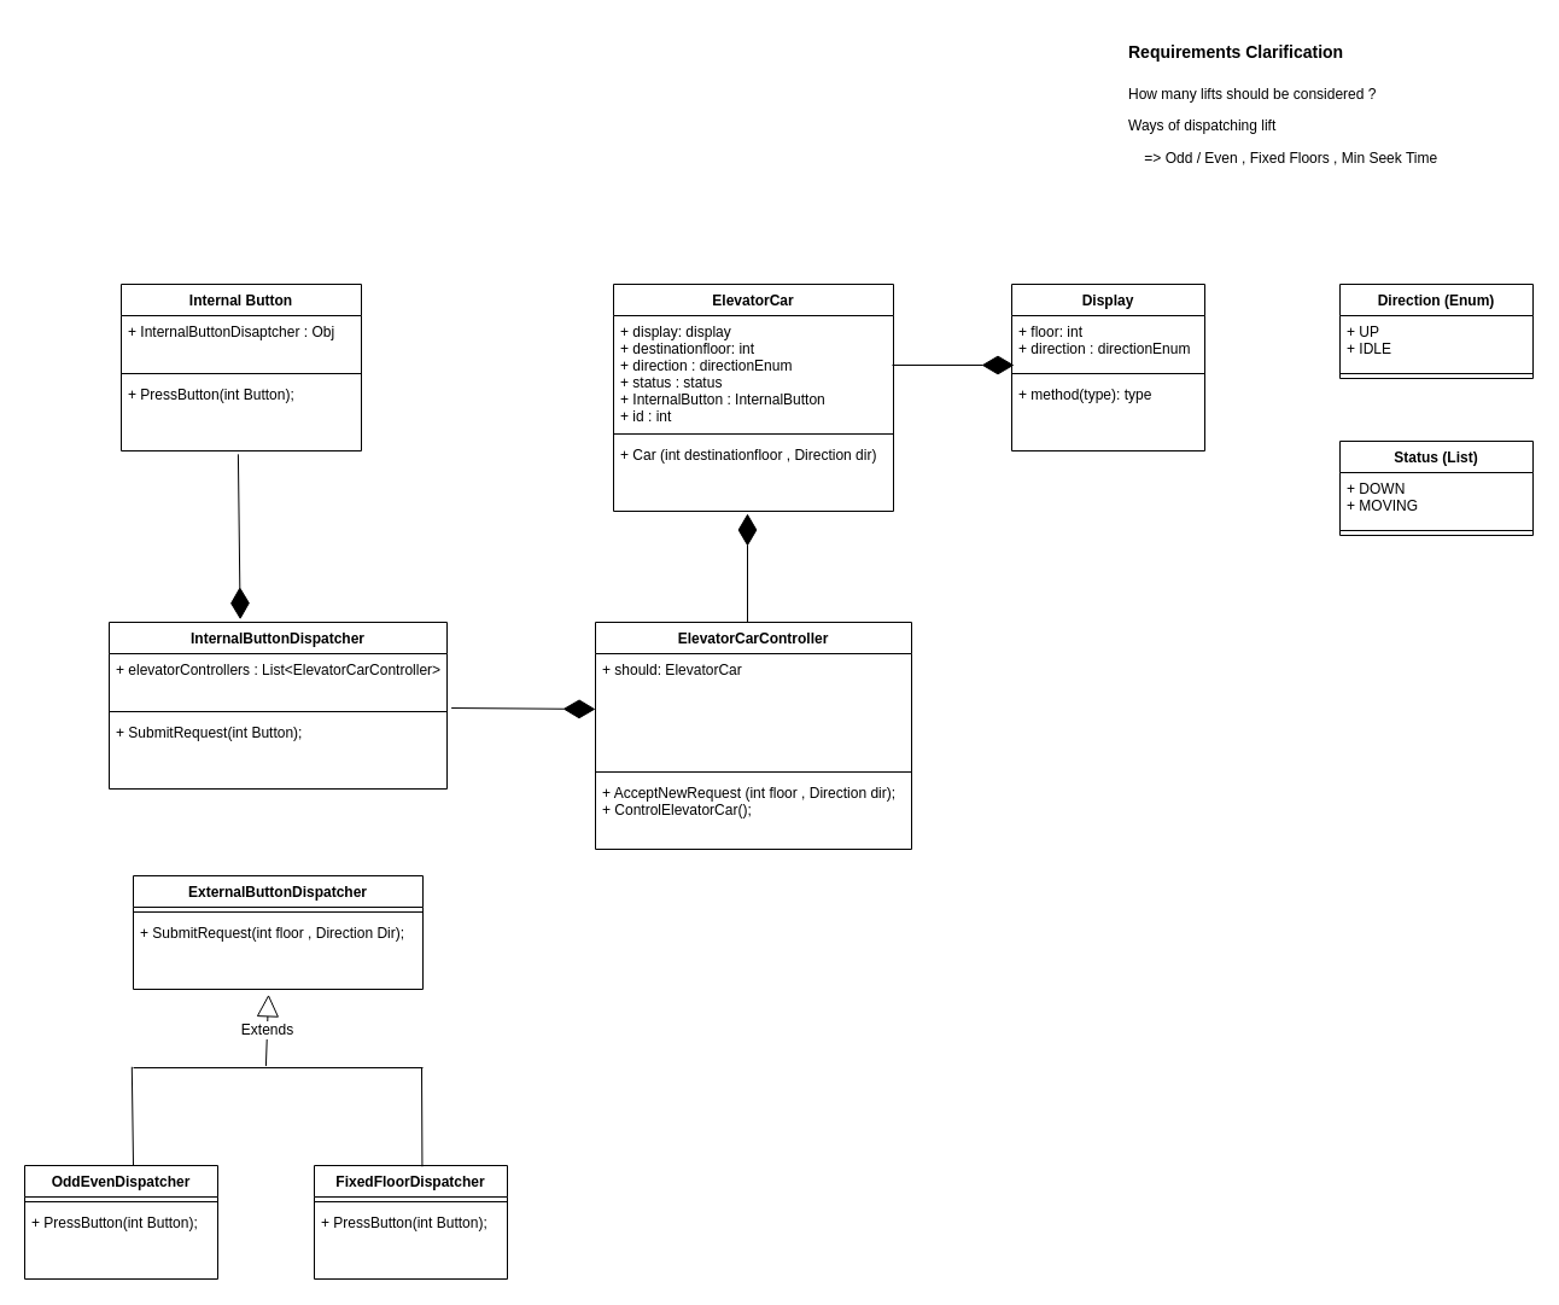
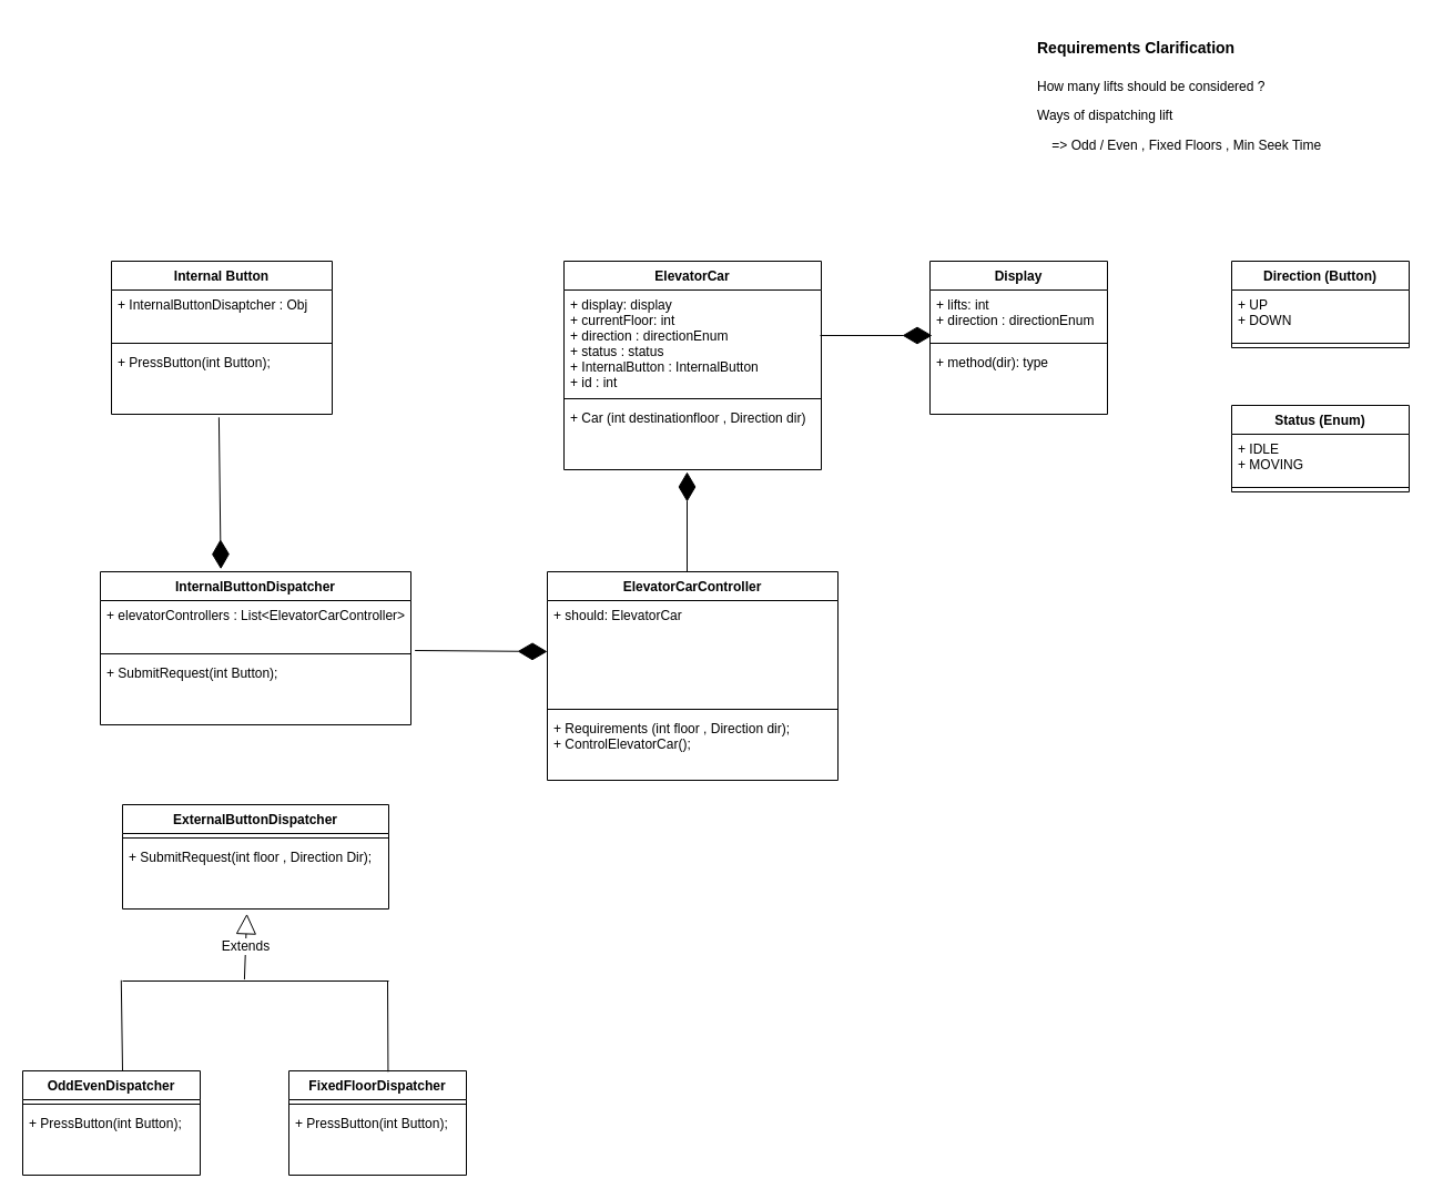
- <mxCell id="12" value="Direction (Enum)" style="swimlane;fontStyle=1;align=center;verticalAlign=top;childLayout=stackLayout;horizontal=1;startSize=26;horizontalStack=0;resizeParent=1;resizeParentMax=0;resizeLast=0;collapsible=1;marginBottom=0;fontSize=12;" vertex="1" parent="1"><mxGeometry x="1110" y="235" width="160" height="78" as="geometry" /></mxCell>
+ <mxCell id="12" value="Direction (Button)" style="swimlane;fontStyle=1;align=center;verticalAlign=top;childLayout=stackLayout;horizontal=1;startSize=26;horizontalStack=0;resizeParent=1;resizeParentMax=0;resizeLast=0;collapsible=1;marginBottom=0;fontSize=12;" vertex="1" parent="1"><mxGeometry x="1110" y="235" width="160" height="78" as="geometry" /></mxCell>
- <mxCell id="9" value="+ display: display&#10;+ destinationfloor: int&#10;+ direction : directionEnum&#10;+ status : status&#10;+ InternalButton : InternalButton&#10;+ id : int&#10;" style="text;strokeColor=none;fillColor=none;align=left;verticalAlign=top;spacingLeft=4;spacingRight=4;overflow=hidden;rotatable=0;points=[[0,0.5],[1,0.5]];portConstraint=eastwest;fontSize=12;" vertex="1" parent="8"><mxGeometry y="26" width="232" height="94" as="geometry" /></mxCell>
+ <mxCell id="9" value="+ display: display&#10;+ currentFloor: int&#10;+ direction : directionEnum&#10;+ status : status&#10;+ InternalButton : InternalButton&#10;+ id : int&#10;" style="text;strokeColor=none;fillColor=none;align=left;verticalAlign=top;spacingLeft=4;spacingRight=4;overflow=hidden;rotatable=0;points=[[0,0.5],[1,0.5]];portConstraint=eastwest;fontSize=12;" vertex="1" parent="8"><mxGeometry y="26" width="232" height="94" as="geometry" /></mxCell>
- <mxCell id="5" value="+ floor: int&#10;+ direction : directionEnum" style="text;strokeColor=none;fillColor=none;align=left;verticalAlign=top;spacingLeft=4;spacingRight=4;overflow=hidden;rotatable=0;points=[[0,0.5],[1,0.5]];portConstraint=eastwest;fontSize=12;" vertex="1" parent="4"><mxGeometry y="26" width="160" height="44" as="geometry" /></mxCell>
+ <mxCell id="5" value="+ lifts: int&#10;+ direction : directionEnum" style="text;strokeColor=none;fillColor=none;align=left;verticalAlign=top;spacingLeft=4;spacingRight=4;overflow=hidden;rotatable=0;points=[[0,0.5],[1,0.5]];portConstraint=eastwest;fontSize=12;" vertex="1" parent="4"><mxGeometry y="26" width="160" height="44" as="geometry" /></mxCell>
- <mxCell id="13" value="+ UP&#10;+ IDLE" style="text;strokeColor=none;fillColor=none;align=left;verticalAlign=top;spacingLeft=4;spacingRight=4;overflow=hidden;rotatable=0;points=[[0,0.5],[1,0.5]];portConstraint=eastwest;fontSize=12;" vertex="1" parent="12"><mxGeometry y="26" width="160" height="44" as="geometry" /></mxCell>
+ <mxCell id="13" value="+ UP&#10;+ DOWN" style="text;strokeColor=none;fillColor=none;align=left;verticalAlign=top;spacingLeft=4;spacingRight=4;overflow=hidden;rotatable=0;points=[[0,0.5],[1,0.5]];portConstraint=eastwest;fontSize=12;" vertex="1" parent="12"><mxGeometry y="26" width="160" height="44" as="geometry" /></mxCell>
- <mxCell id="7" value="+ method(type): type" style="text;strokeColor=none;fillColor=none;align=left;verticalAlign=top;spacingLeft=4;spacingRight=4;overflow=hidden;rotatable=0;points=[[0,0.5],[1,0.5]];portConstraint=eastwest;fontSize=12;" vertex="1" parent="4"><mxGeometry y="78" width="160" height="60" as="geometry" /></mxCell>
+ <mxCell id="7" value="+ method(dir): type" style="text;strokeColor=none;fillColor=none;align=left;verticalAlign=top;spacingLeft=4;spacingRight=4;overflow=hidden;rotatable=0;points=[[0,0.5],[1,0.5]];portConstraint=eastwest;fontSize=12;" vertex="1" parent="4"><mxGeometry y="78" width="160" height="60" as="geometry" /></mxCell>
- <mxCell id="15" value="Status (List)" style="swimlane;fontStyle=1;align=center;verticalAlign=top;childLayout=stackLayout;horizontal=1;startSize=26;horizontalStack=0;resizeParent=1;resizeParentMax=0;resizeLast=0;collapsible=1;marginBottom=0;fontSize=12;" vertex="1" parent="1"><mxGeometry x="1110" y="365" width="160" height="78" as="geometry" /></mxCell>
+ <mxCell id="15" value="Status (Enum)" style="swimlane;fontStyle=1;align=center;verticalAlign=top;childLayout=stackLayout;horizontal=1;startSize=26;horizontalStack=0;resizeParent=1;resizeParentMax=0;resizeLast=0;collapsible=1;marginBottom=0;fontSize=12;" vertex="1" parent="1"><mxGeometry x="1110" y="365" width="160" height="78" as="geometry" /></mxCell>
- <mxCell id="16" value="+ DOWN&#10;+ MOVING" style="text;strokeColor=none;fillColor=none;align=left;verticalAlign=top;spacingLeft=4;spacingRight=4;overflow=hidden;rotatable=0;points=[[0,0.5],[1,0.5]];portConstraint=eastwest;fontSize=12;" vertex="1" parent="15"><mxGeometry y="26" width="160" height="44" as="geometry" /></mxCell>
+ <mxCell id="16" value="+ IDLE&#10;+ MOVING" style="text;strokeColor=none;fillColor=none;align=left;verticalAlign=top;spacingLeft=4;spacingRight=4;overflow=hidden;rotatable=0;points=[[0,0.5],[1,0.5]];portConstraint=eastwest;fontSize=12;" vertex="1" parent="15"><mxGeometry y="26" width="160" height="44" as="geometry" /></mxCell>
- <mxCell id="26" value="+ AcceptNewRequest (int floor , Direction dir);&#10;+ ControlElevatorCar();" style="text;strokeColor=none;fillColor=none;align=left;verticalAlign=top;spacingLeft=4;spacingRight=4;overflow=hidden;rotatable=0;points=[[0,0.5],[1,0.5]];portConstraint=eastwest;fontSize=12;" vertex="1" parent="23"><mxGeometry y="128" width="262" height="60" as="geometry" /></mxCell>
+ <mxCell id="26" value="+ Requirements (int floor , Direction dir);&#10;+ ControlElevatorCar();" style="text;strokeColor=none;fillColor=none;align=left;verticalAlign=top;spacingLeft=4;spacingRight=4;overflow=hidden;rotatable=0;points=[[0,0.5],[1,0.5]];portConstraint=eastwest;fontSize=12;" vertex="1" parent="23"><mxGeometry y="128" width="262" height="60" as="geometry" /></mxCell>
